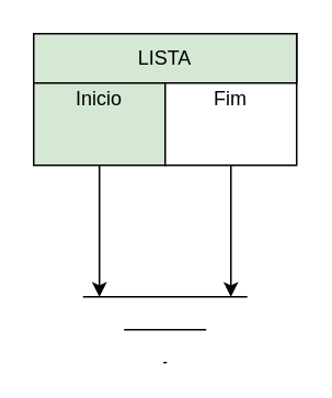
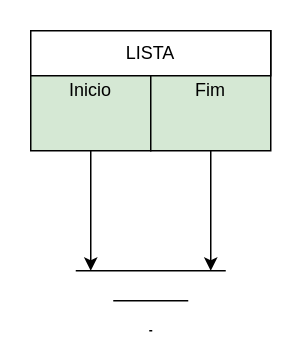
- <mxCell id="7" value="LISTA" style="rounded=0;whiteSpace=wrap;html=1;fillColor=#d5e8d4;" vertex="1" parent="1"><mxGeometry x="20" y="20" width="160" height="30" as="geometry" /></mxCell>
+ <mxCell id="7" value="LISTA" style="rounded=0;whiteSpace=wrap;html=1;" vertex="1" parent="1"><mxGeometry x="20" y="20" width="160" height="30" as="geometry" /></mxCell>
- <mxCell id="5" value="Fim" style="whiteSpace=wrap;html=1;aspect=fixed;" vertex="1" parent="1"><mxGeometry x="100" y="20" width="80" height="80" as="geometry" /></mxCell>
+ <mxCell id="5" value="Fim" style="whiteSpace=wrap;html=1;aspect=fixed;fillColor=#d5e8d4;" vertex="1" parent="1"><mxGeometry x="100" y="20" width="80" height="80" as="geometry" /></mxCell>
